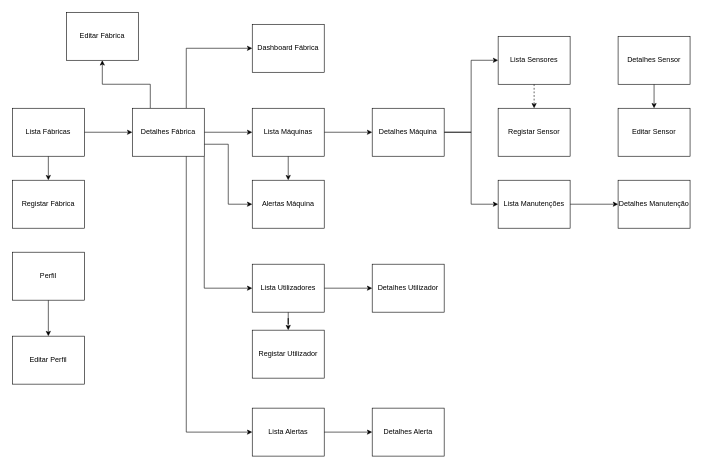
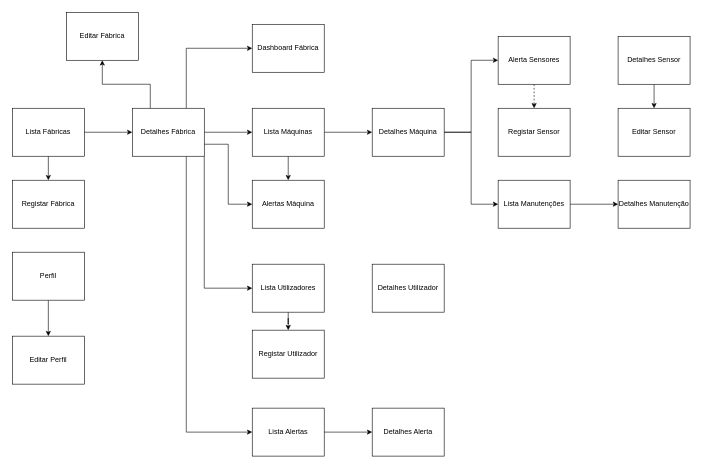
- <mxCell id="20" value="Lista Sensores" style="rounded=0;whiteSpace=wrap;html=1;" parent="1" vertex="1"><mxGeometry x="830" y="60" width="120" height="80" as="geometry" /></mxCell>
+ <mxCell id="20" value="Alerta Sensores" style="rounded=0;whiteSpace=wrap;html=1;" parent="1" vertex="1"><mxGeometry x="830" y="60" width="120" height="80" as="geometry" /></mxCell>
- <mxCell id="25" style="edgeStyle=orthogonalEdgeStyle;rounded=0;orthogonalLoop=1;jettySize=auto;html=1;exitX=1;exitY=0.5;exitDx=0;exitDy=0;" parent="1" source="27" target="29" edge="1"><mxGeometry relative="1" as="geometry" /></mxCell>
